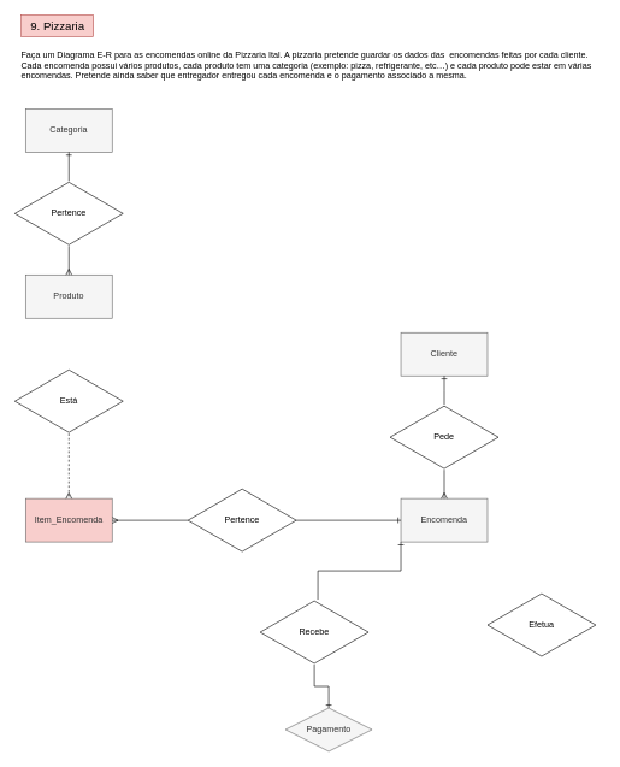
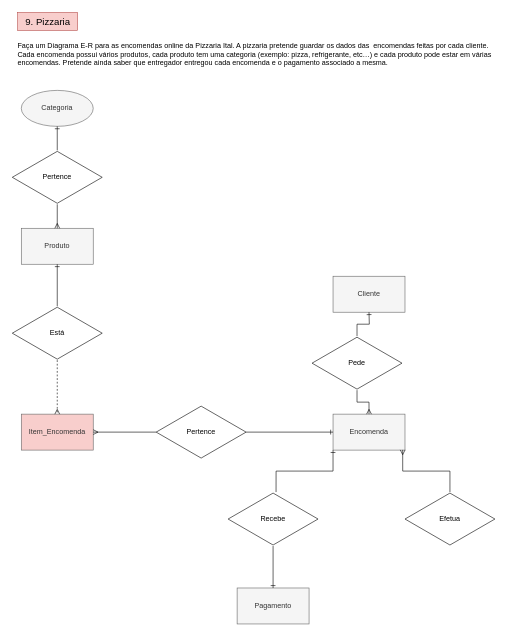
- <mxCell id="5" value="Categoria" style="rounded=0;whiteSpace=wrap;html=1;fillColor=#f5f5f5;strokeColor=#666666;fontColor=#333333;" vertex="1" parent="1"><mxGeometry x="35" y="150" width="120" height="60" as="geometry" /></mxCell>
+ <mxCell id="5" value="Categoria" style="ellipse;whiteSpace=wrap;html=1;fillColor=#f5f5f5;strokeColor=#666666;fontColor=#333333;" vertex="1" parent="1"><mxGeometry x="35" y="150" width="120" height="60" as="geometry" /></mxCell>
+ <mxCell id="19" value="" style="edgeStyle=orthogonalEdgeStyle;rounded=0;orthogonalLoop=1;jettySize=auto;html=1;endArrow=ERone;endFill=0;" edge="1" parent="1" source="21" target="4"><mxGeometry relative="1" as="geometry" /></mxCell>
- <mxCell id="12" value="Pede" style="html=1;whiteSpace=wrap;aspect=fixed;shape=isoRectangle;" vertex="1" parent="1"><mxGeometry x="540" y="560" width="150" height="90" as="geometry" /></mxCell>
+ <mxCell id="12" value="Pede" style="html=1;whiteSpace=wrap;aspect=fixed;shape=isoRectangle;" vertex="1" parent="1"><mxGeometry x="520" y="560" width="150" height="90" as="geometry" /></mxCell>
+ <mxCell id="17" style="edgeStyle=orthogonalEdgeStyle;rounded=0;orthogonalLoop=1;jettySize=auto;html=1;entryX=0.968;entryY=0.994;entryDx=0;entryDy=0;entryPerimeter=0;exitX=0.5;exitY=0;exitDx=0;exitDy=0;exitPerimeter=0;endArrow=ERmany;endFill=0;" edge="1" parent="1" source="16" target="2"><mxGeometry relative="1" as="geometry" /></mxCell>
- <mxCell id="15" value="Recebe" style="html=1;whiteSpace=wrap;aspect=fixed;shape=isoRectangle;" vertex="1" parent="1"><mxGeometry x="360" y="830" width="150" height="90" as="geometry" /></mxCell>
+ <mxCell id="15" value="Recebe" style="html=1;whiteSpace=wrap;aspect=fixed;shape=isoRectangle;" vertex="1" parent="1"><mxGeometry x="380" y="820" width="150" height="90" as="geometry" /></mxCell>
- <mxCell id="6" value="Pagamento" style="rhombus;whiteSpace=wrap;html=1;fillColor=#f5f5f5;strokeColor=#666666;fontColor=#333333;" vertex="1" parent="1"><mxGeometry x="395" y="980" width="120" height="60" as="geometry" /></mxCell>
+ <mxCell id="6" value="Pagamento" style="rounded=0;whiteSpace=wrap;html=1;fillColor=#f5f5f5;strokeColor=#666666;fontColor=#333333;" vertex="1" parent="1"><mxGeometry x="395" y="980" width="120" height="60" as="geometry" /></mxCell>
